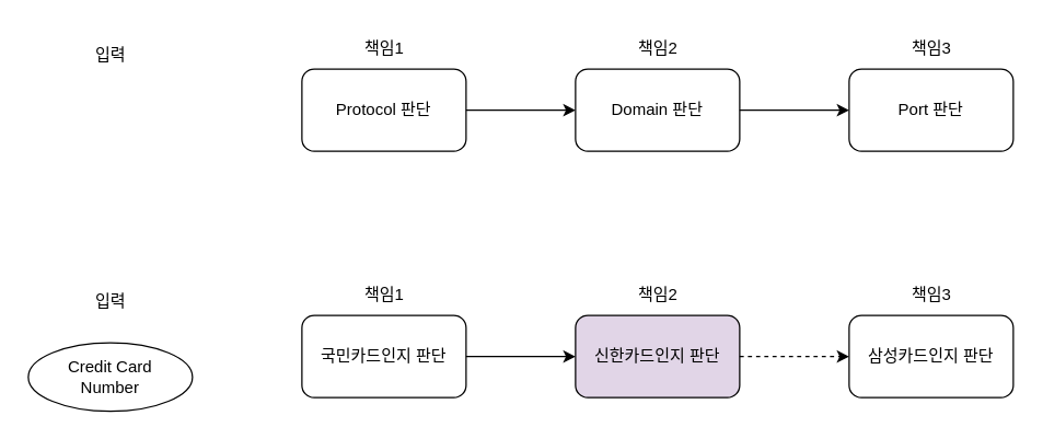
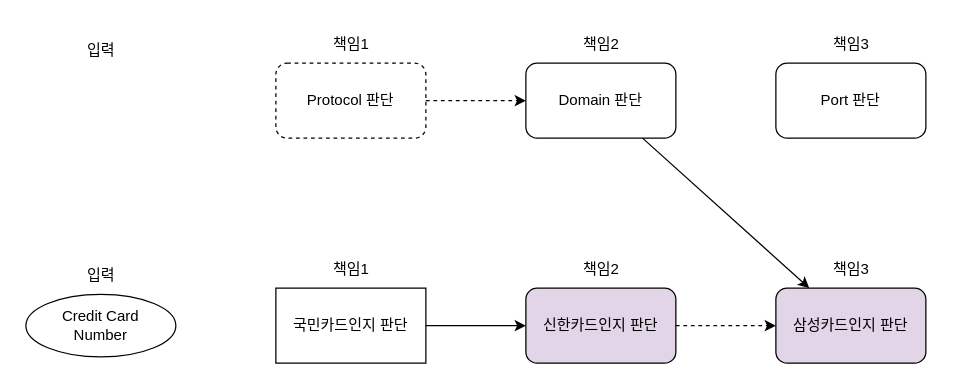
- <mxCell id="2" value="Protocol 판단" style="rounded=1;whiteSpace=wrap;html=1;" vertex="1" parent="1"><mxGeometry x="220" y="50" width="120" height="60" as="geometry" /></mxCell>
+ <mxCell id="2" value="Protocol 판단" style="rounded=1;whiteSpace=wrap;html=1;dashed=1;" vertex="1" parent="1"><mxGeometry x="220" y="50" width="120" height="60" as="geometry" /></mxCell>
- <mxCell id="5" value="" style="endArrow=classic;html=1;rounded=0;" edge="1" parent="1" source="2" target="3"><mxGeometry width="50" height="50" relative="1" as="geometry"><mxPoint x="140" y="90" as="sourcePoint" /><mxPoint x="230" y="90" as="targetPoint" /></mxGeometry></mxCell>
+ <mxCell id="5" value="" style="endArrow=classic;html=1;rounded=0;dashed=1;" edge="1" parent="1" source="2" target="3"><mxGeometry width="50" height="50" relative="1" as="geometry"><mxPoint x="140" y="90" as="sourcePoint" /><mxPoint x="230" y="90" as="targetPoint" /></mxGeometry></mxCell>
- <mxCell id="6" value="" style="endArrow=classic;html=1;rounded=0;" edge="1" parent="1" source="3" target="4"><mxGeometry width="50" height="50" relative="1" as="geometry"><mxPoint x="480" y="80" as="sourcePoint" /><mxPoint x="430" y="90" as="targetPoint" /></mxGeometry></mxCell>
+ <mxCell id="6" value="" style="endArrow=classic;html=1;rounded=0;" edge="1" parent="1" source="3" target="10"><mxGeometry width="50" height="50" relative="1" as="geometry"><mxPoint x="480" y="80" as="sourcePoint" /><mxPoint x="430" y="90" as="targetPoint" /></mxGeometry></mxCell>
- <mxCell id="8" value="국민카드인지 판단" style="rounded=1;whiteSpace=wrap;html=1;" vertex="1" parent="1"><mxGeometry x="220" y="230" width="120" height="60" as="geometry" /></mxCell>
+ <mxCell id="8" value="국민카드인지 판단" style="whiteSpace=wrap;html=1;rounded=0;" vertex="1" parent="1"><mxGeometry x="220" y="230" width="120" height="60" as="geometry" /></mxCell>
- <mxCell id="10" value="삼성카드인지 판단" style="rounded=1;whiteSpace=wrap;html=1;" vertex="1" parent="1"><mxGeometry x="620" y="230" width="120" height="60" as="geometry" /></mxCell>
+ <mxCell id="10" value="삼성카드인지 판단" style="rounded=1;whiteSpace=wrap;html=1;fillColor=#e1d5e7;" vertex="1" parent="1"><mxGeometry x="620" y="230" width="120" height="60" as="geometry" /></mxCell>
- <mxCell id="7" value="Credit Card&lt;br&gt;Number" style="ellipse;whiteSpace=wrap;html=1;" vertex="1" parent="1"><mxGeometry x="20" y="250" width="120" height="50" as="geometry" /></mxCell>
+ <mxCell id="7" value="Credit Card&lt;br&gt;Number" style="ellipse;whiteSpace=wrap;html=1;" vertex="1" parent="1"><mxGeometry x="20" y="235" width="120" height="50" as="geometry" /></mxCell>
